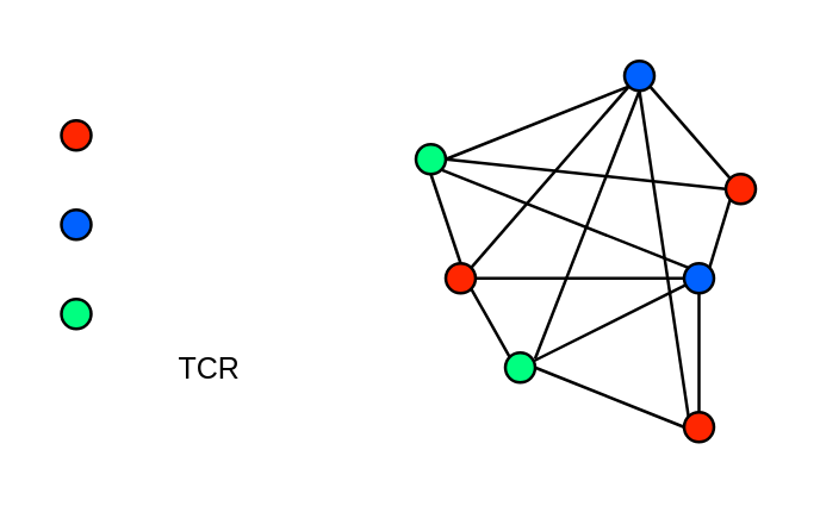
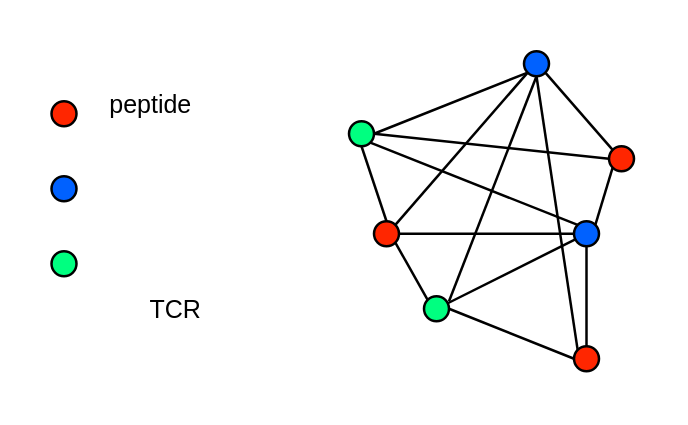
+ <mxCell id="26" value="&lt;font style=&quot;font-size: 10px;&quot;&gt;peptide&lt;/font&gt;" style="text;html=1;strokeColor=none;fillColor=none;align=center;verticalAlign=middle;whiteSpace=wrap;rounded=0;" vertex="1" parent="1"><mxGeometry x="30" y="26" width="60" height="30" as="geometry" /></mxCell>
